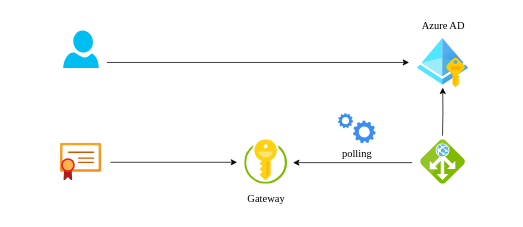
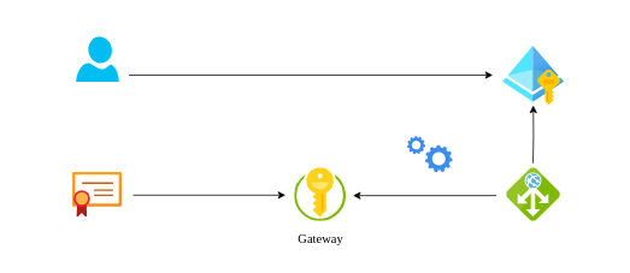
- <mxCell id="11" value="&lt;font face=&quot;Verdana&quot;&gt;&lt;span style=&quot;font-size: 14px;&quot;&gt;Azure AD&lt;/span&gt;&lt;/font&gt;" style="text;html=1;align=center;verticalAlign=middle;resizable=0;points=[];autosize=1;strokeColor=none;fillColor=none;" vertex="1" parent="2"><mxGeometry x="524.75" width="90" height="30" as="geometry" /></mxCell>
- <mxCell id="15" value="&lt;font face=&quot;Verdana&quot;&gt;&lt;span style=&quot;font-size: 14px;&quot;&gt;polling&lt;/span&gt;&lt;/font&gt;" style="text;html=1;align=center;verticalAlign=middle;resizable=0;points=[];autosize=1;strokeColor=none;fillColor=none;" vertex="1" parent="12"><mxGeometry y="40" width="70" height="30" as="geometry" /></mxCell>
